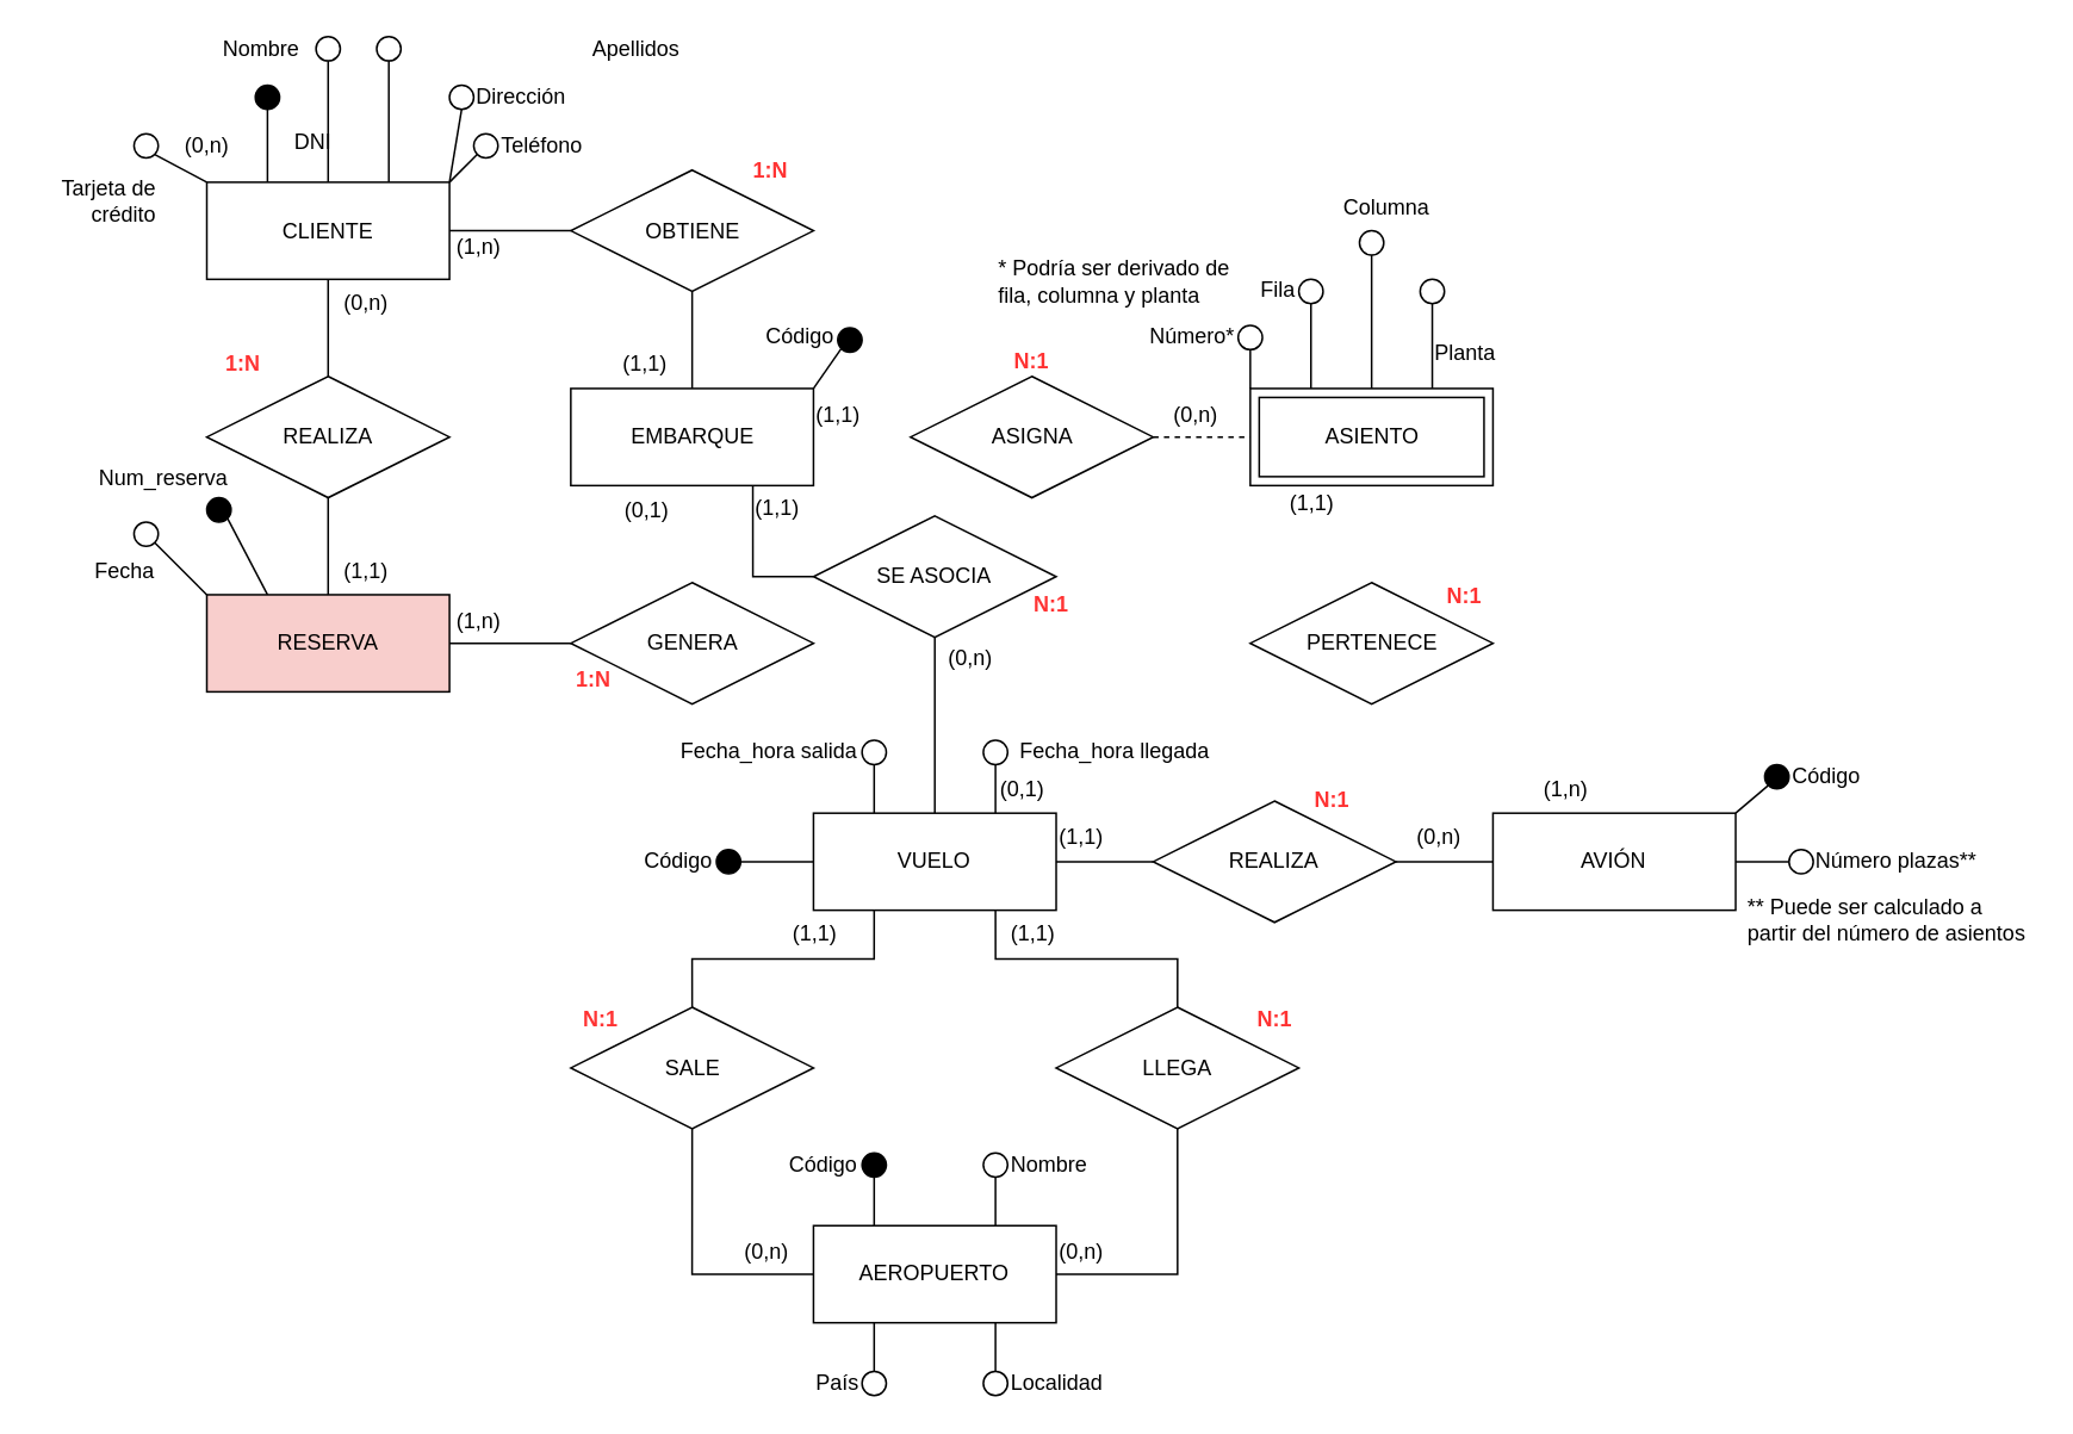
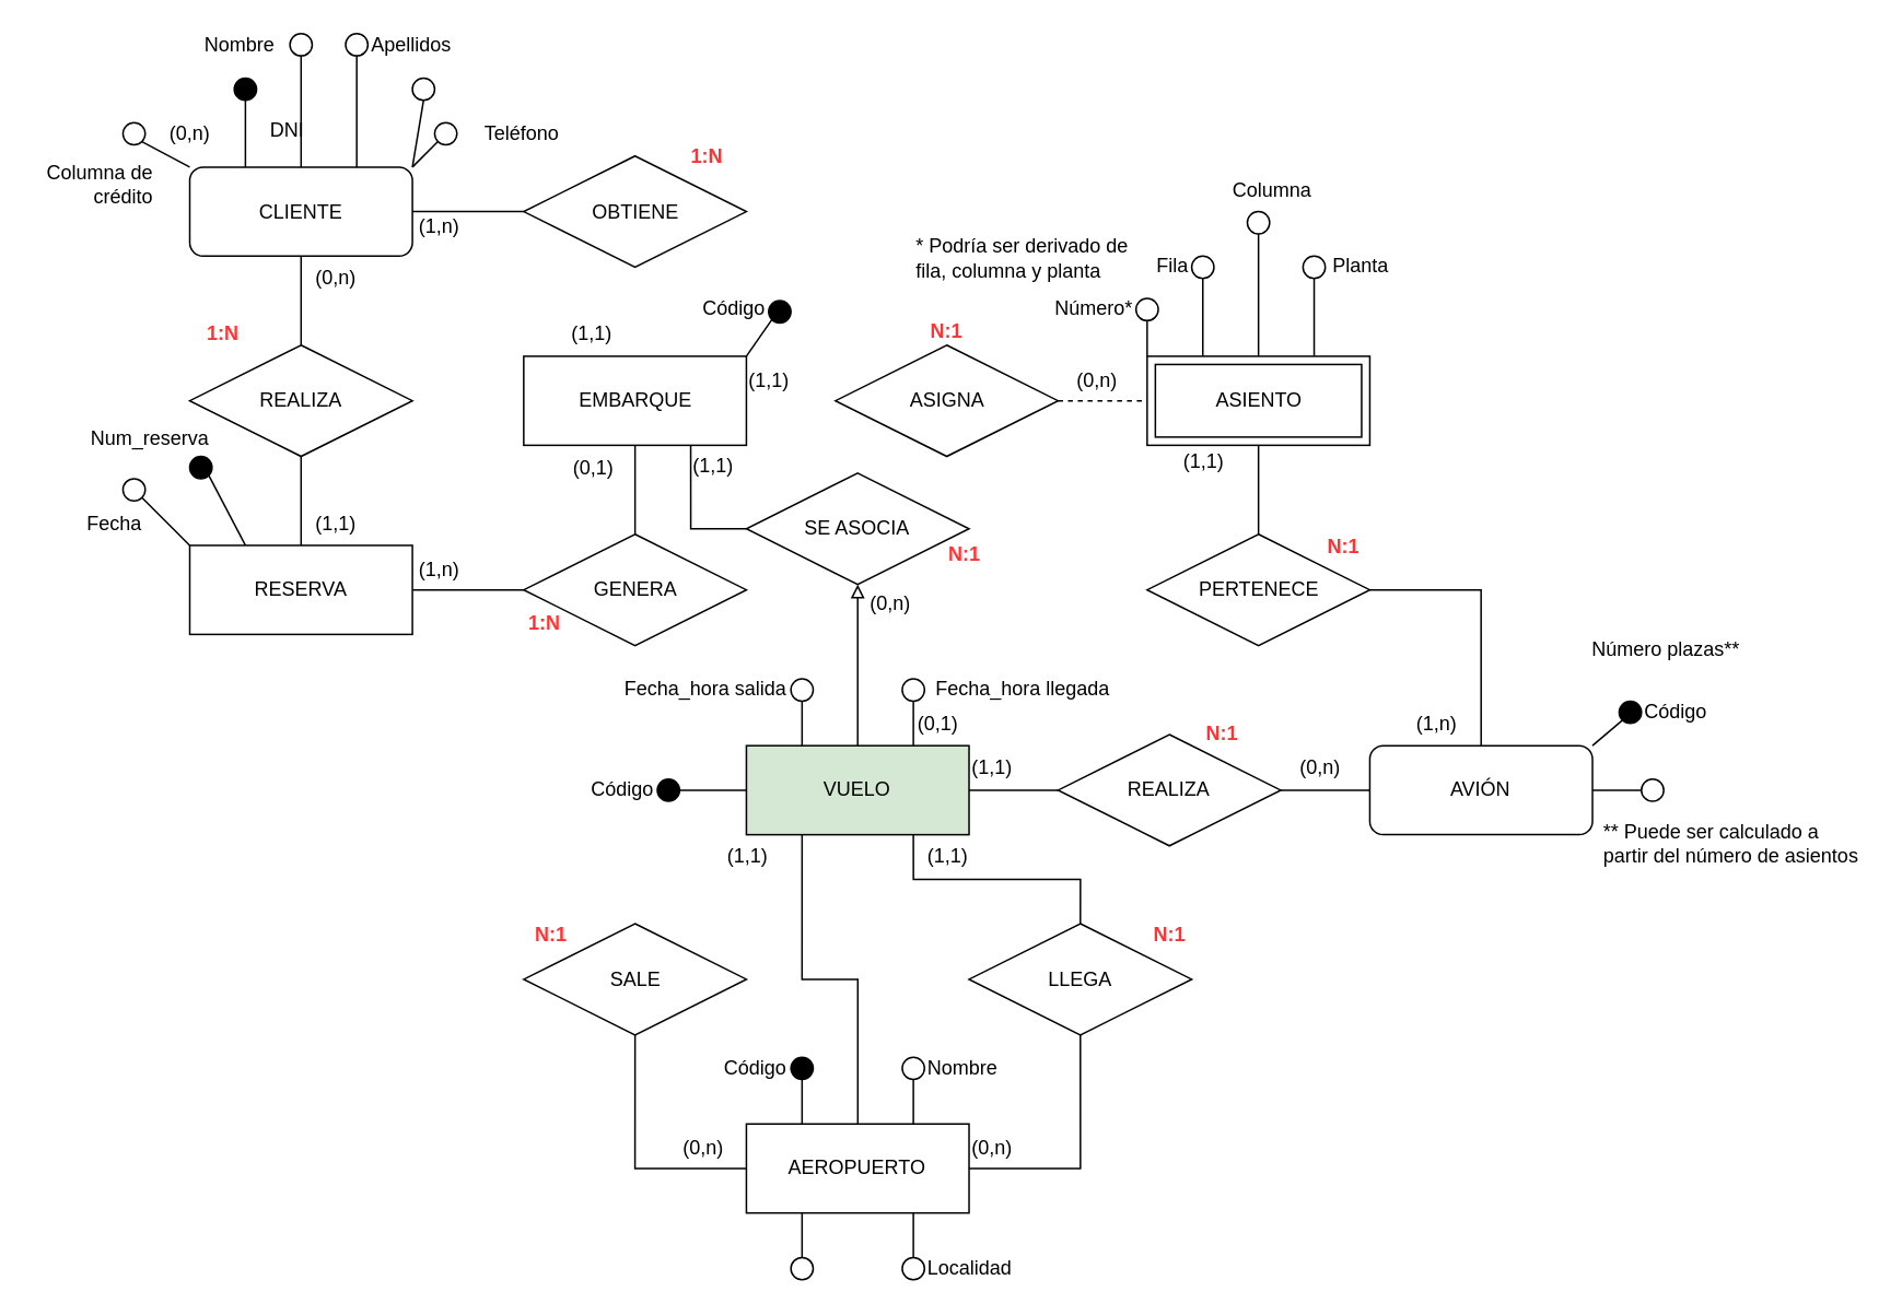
- <mxCell id="58" value="Apellidos" style="text;html=1;strokeColor=none;fillColor=none;align=left;verticalAlign=middle;whiteSpace=wrap;rounded=0;" parent="1" vertex="1"><mxGeometry x="328.572" y="20" width="67.857" height="13.571" as="geometry" /></mxCell>
+ <mxCell id="58" value="Apellidos" style="text;html=1;strokeColor=none;fillColor=none;align=left;verticalAlign=middle;whiteSpace=wrap;rounded=0;" parent="1" vertex="1"><mxGeometry x="223.572" y="20" width="67.857" height="13.571" as="geometry" /></mxCell>
- <mxCell id="56" value="Dirección" style="text;html=1;strokeColor=none;fillColor=none;align=left;verticalAlign=middle;whiteSpace=wrap;rounded=0;" parent="1" vertex="1"><mxGeometry x="264.286" y="47.143" width="67.857" height="13.571" as="geometry" /></mxCell>
- <mxCell id="54" value="Teléfono" style="text;html=1;strokeColor=none;fillColor=none;align=left;verticalAlign=middle;whiteSpace=wrap;rounded=0;" parent="1" vertex="1"><mxGeometry x="277.858" y="74.286" width="67.857" height="13.571" as="geometry" /></mxCell>
+ <mxCell id="54" value="Teléfono" style="text;html=1;strokeColor=none;fillColor=none;align=left;verticalAlign=middle;whiteSpace=wrap;rounded=0;" parent="1" vertex="1"><mxGeometry x="292.858" y="74.286" width="67.857" height="13.571" as="geometry" /></mxCell>
- <mxCell id="65" value="Tarjeta de&lt;br&gt;&lt;div style=&quot;text-align: right&quot;&gt;&lt;span&gt;crédito&lt;/span&gt;&lt;/div&gt;" style="text;html=1;strokeColor=none;fillColor=none;align=center;verticalAlign=middle;whiteSpace=wrap;rounded=0;" parent="1" vertex="1"><mxGeometry x="20" y="94.643" width="81.429" height="33.929" as="geometry" /></mxCell>
+ <mxCell id="65" value="Columna de&lt;br&gt;&lt;div style=&quot;text-align: right&quot;&gt;&lt;span&gt;crédito&lt;/span&gt;&lt;/div&gt;" style="text;html=1;strokeColor=none;fillColor=none;align=center;verticalAlign=middle;whiteSpace=wrap;rounded=0;" parent="1" vertex="1"><mxGeometry x="20" y="94.643" width="81.429" height="33.929" as="geometry" /></mxCell>
- <mxCell id="10" value="CLIENTE" style="whiteSpace=wrap;html=1;align=center;" parent="1" vertex="1"><mxGeometry x="115" y="101.429" width="135.715" height="54.286" as="geometry" /></mxCell>
+ <mxCell id="10" value="CLIENTE" style="whiteSpace=wrap;html=1;align=center;rounded=1;" parent="1" vertex="1"><mxGeometry x="115" y="101.429" width="135.715" height="54.286" as="geometry" /></mxCell>
- <mxCell id="29" style="edgeStyle=none;rounded=0;orthogonalLoop=1;jettySize=auto;html=1;exitX=0.5;exitY=0;exitDx=0;exitDy=0;entryX=0.5;entryY=1;entryDx=0;entryDy=0;endArrow=none;endFill=0;" parent="1" source="31" target="24" edge="1"><mxGeometry relative="1" as="geometry" /></mxCell>
- <mxCell id="79" value="Planta" style="text;html=1;strokeColor=none;fillColor=none;align=left;verticalAlign=middle;whiteSpace=wrap;rounded=0;" parent="1" vertex="1"><mxGeometry x="799.859" y="190.714" width="54.286" height="13.571" as="geometry" /></mxCell>
+ <mxCell id="79" value="Planta" style="text;html=1;strokeColor=none;fillColor=none;align=left;verticalAlign=middle;whiteSpace=wrap;rounded=0;" parent="1" vertex="1"><mxGeometry x="809.859" y="155.714" width="54.286" height="13.571" as="geometry" /></mxCell>
+ <mxCell id="36" style="edgeStyle=none;rounded=0;orthogonalLoop=1;jettySize=auto;html=1;exitX=0.5;exitY=1;exitDx=0;exitDy=0;entryX=0.5;entryY=0;entryDx=0;entryDy=0;endArrow=none;endFill=0;" parent="1" source="37" target="19" edge="1"><mxGeometry relative="1" as="geometry" /></mxCell>
+ <mxCell id="22" style="edgeStyle=none;rounded=0;orthogonalLoop=1;jettySize=auto;html=1;exitX=0.5;exitY=0;exitDx=0;exitDy=0;entryX=0.5;entryY=1;entryDx=0;entryDy=0;endArrow=none;endFill=0;" parent="1" source="23" target="31" edge="1"><mxGeometry relative="1" as="geometry" /></mxCell>
- <mxCell id="28" value="RESERVA" style="whiteSpace=wrap;html=1;align=center;fillColor=#f8cecc;" parent="1" vertex="1"><mxGeometry x="115" y="332.143" width="135.715" height="54.286" as="geometry" /></mxCell>
+ <mxCell id="28" value="RESERVA" style="whiteSpace=wrap;html=1;align=center;" parent="1" vertex="1"><mxGeometry x="115" y="332.143" width="135.715" height="54.286" as="geometry" /></mxCell>
- <mxCell id="47" style="edgeStyle=orthogonalEdgeStyle;rounded=0;orthogonalLoop=1;jettySize=auto;html=1;exitX=0.5;exitY=0;exitDx=0;exitDy=0;entryX=0.5;entryY=1;entryDx=0;entryDy=0;endArrow=none;endFill=0;" edge="1" parent="1" source="48" target="126"><mxGeometry relative="1" as="geometry" /></mxCell>
+ <mxCell id="47" style="edgeStyle=orthogonalEdgeStyle;rounded=0;orthogonalLoop=1;jettySize=auto;html=1;exitX=0.5;exitY=0;exitDx=0;exitDy=0;entryX=0.5;entryY=1;entryDx=0;entryDy=0;endArrow=block;endFill=0;" edge="1" parent="1" source="48" target="126"><mxGeometry relative="1" as="geometry" /></mxCell>
+ <mxCell id="18" style="edgeStyle=orthogonalEdgeStyle;rounded=0;orthogonalLoop=1;jettySize=auto;html=1;exitX=1;exitY=0.5;exitDx=0;exitDy=0;entryX=0.5;entryY=0;entryDx=0;entryDy=0;endArrow=none;endFill=0;" parent="1" source="19" target="41" edge="1"><mxGeometry relative="1" as="geometry"><mxPoint x="902.145" y="406.786" as="sourcePoint" /></mxGeometry></mxCell>
- <mxCell id="48" value="VUELO" style="whiteSpace=wrap;html=1;align=center;" parent="1" vertex="1"><mxGeometry x="454.287" y="454.286" width="135.715" height="54.286" as="geometry" /></mxCell>
+ <mxCell id="48" value="VUELO" style="whiteSpace=wrap;html=1;align=center;fillColor=#d5e8d4;" parent="1" vertex="1"><mxGeometry x="454.287" y="454.286" width="135.715" height="54.286" as="geometry" /></mxCell>
- <mxCell id="41" value="AVIÓN" style="whiteSpace=wrap;html=1;align=center;" parent="1" vertex="1"><mxGeometry x="834.288" y="454.286" width="135.715" height="54.286" as="geometry" /></mxCell>
+ <mxCell id="41" value="AVIÓN" style="whiteSpace=wrap;html=1;align=center;rounded=1;" parent="1" vertex="1"><mxGeometry x="834.288" y="454.286" width="135.715" height="54.286" as="geometry" /></mxCell>
- <mxCell id="83" value="Número plazas**" style="text;html=1;strokeColor=none;fillColor=none;align=left;verticalAlign=middle;whiteSpace=wrap;rounded=0;" parent="1" vertex="1"><mxGeometry x="1013.431" y="474.643" width="119.429" height="13.571" as="geometry" /></mxCell>
+ <mxCell id="83" value="Número plazas**" style="text;html=1;strokeColor=none;fillColor=none;align=left;verticalAlign=middle;whiteSpace=wrap;rounded=0;" parent="1" vertex="1"><mxGeometry x="968.431" y="389.643" width="119.429" height="13.571" as="geometry" /></mxCell>
- <mxCell id="46" style="edgeStyle=orthogonalEdgeStyle;rounded=0;orthogonalLoop=1;jettySize=auto;html=1;exitX=0.25;exitY=1;exitDx=0;exitDy=0;entryX=0.5;entryY=0;entryDx=0;entryDy=0;fontColor=#000000;endArrow=none;endFill=0;" parent="1" source="48" target="15" edge="1"><mxGeometry relative="1" as="geometry" /></mxCell>
+ <mxCell id="46" style="edgeStyle=orthogonalEdgeStyle;rounded=0;orthogonalLoop=1;jettySize=auto;html=1;exitX=0.25;exitY=1;exitDx=0;exitDy=0;fontColor=#000000;endArrow=none;endFill=0;" parent="1" source="48" target="52" edge="1"><mxGeometry relative="1" as="geometry" /></mxCell>
- <mxCell id="99" value="País" style="text;html=1;strokeColor=none;fillColor=none;align=right;verticalAlign=middle;whiteSpace=wrap;rounded=0;" parent="1" vertex="1"><mxGeometry x="440.715" y="766.429" width="40.714" height="13.571" as="geometry" /></mxCell>
